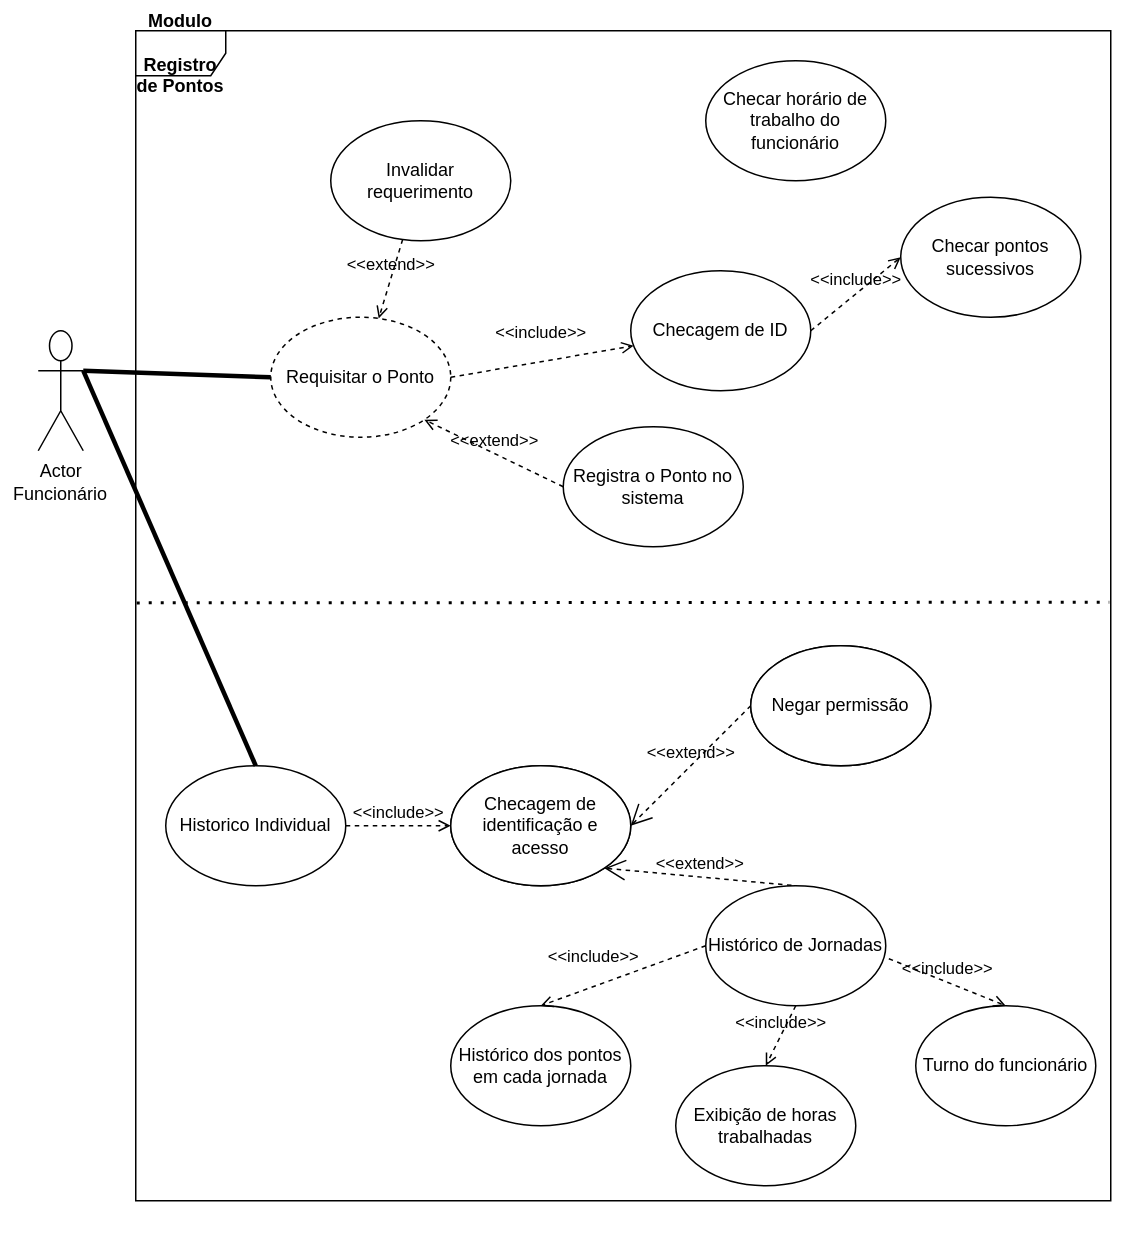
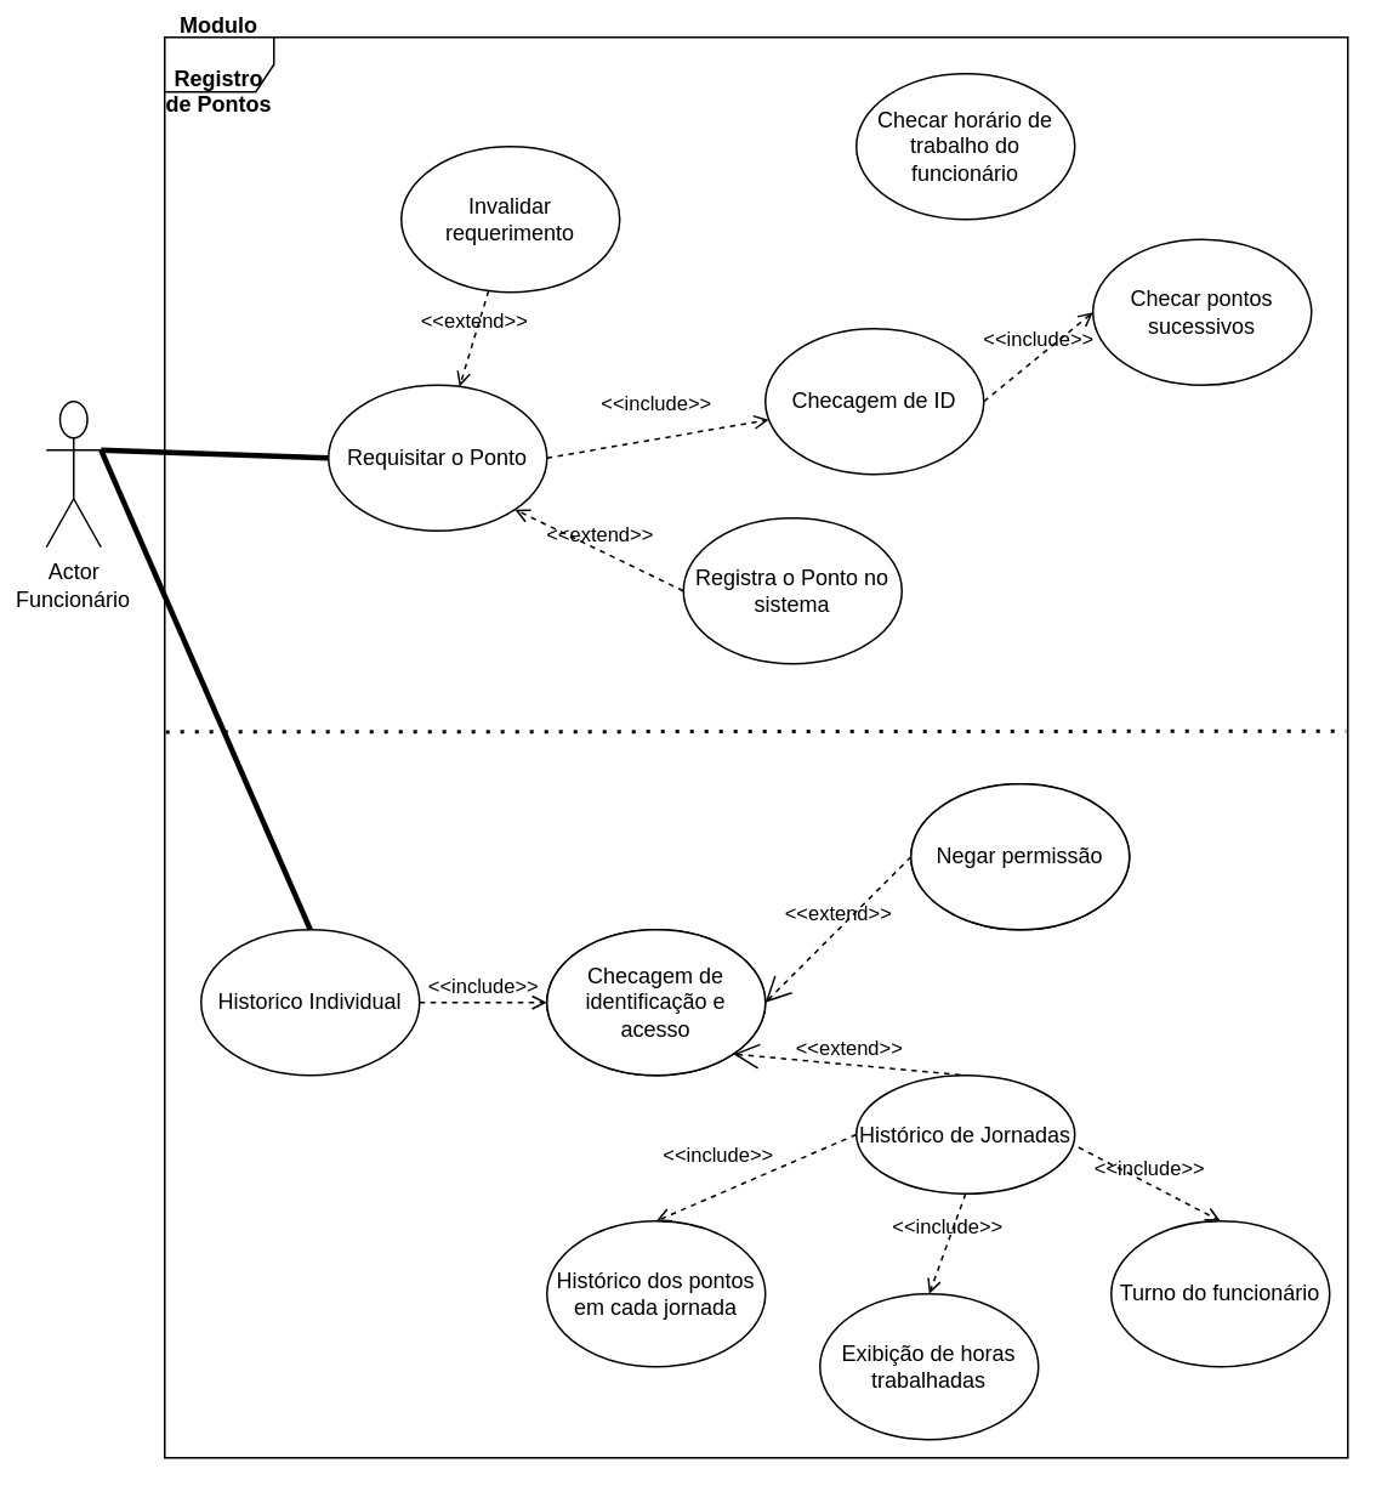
- <mxCell id="4" value="Requisitar o Ponto&lt;br&gt;" style="ellipse;whiteSpace=wrap;html=1;dashed=1;" parent="1" vertex="1"><mxGeometry x="180" y="211" width="120" height="80" as="geometry" /></mxCell>
+ <mxCell id="4" value="Requisitar o Ponto&lt;br&gt;" style="ellipse;whiteSpace=wrap;html=1;" parent="1" vertex="1"><mxGeometry x="180" y="211" width="120" height="80" as="geometry" /></mxCell>
- <mxCell id="19" value="Histórico de Jornadas" style="ellipse;whiteSpace=wrap;html=1;" vertex="1" parent="1"><mxGeometry x="470" y="590" width="120" height="80" as="geometry" /></mxCell>
+ <mxCell id="19" value="Histórico de Jornadas" style="ellipse;whiteSpace=wrap;html=1;" vertex="1" parent="1"><mxGeometry x="470" y="590" width="120" height="65" as="geometry" /></mxCell>
